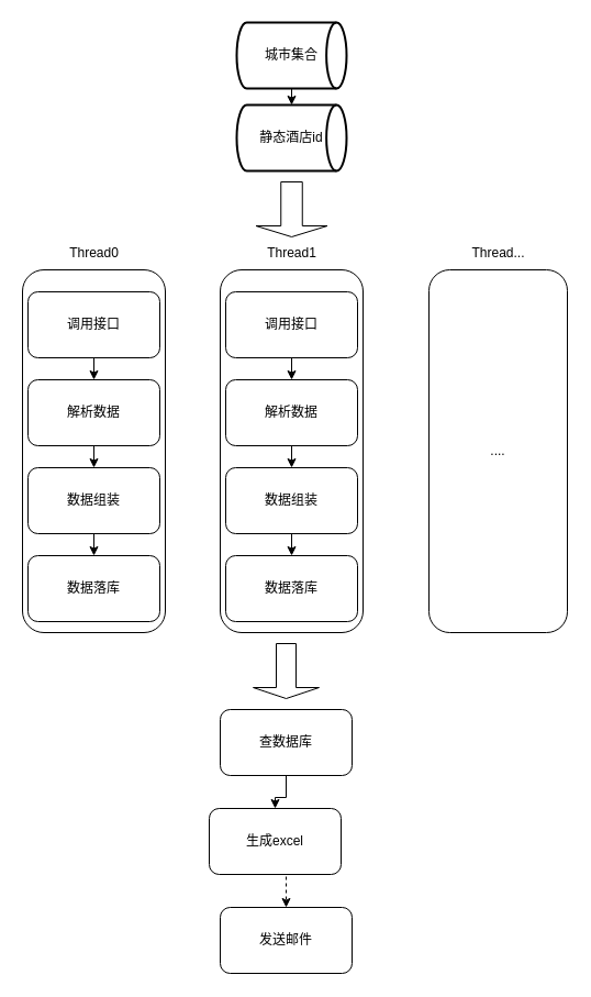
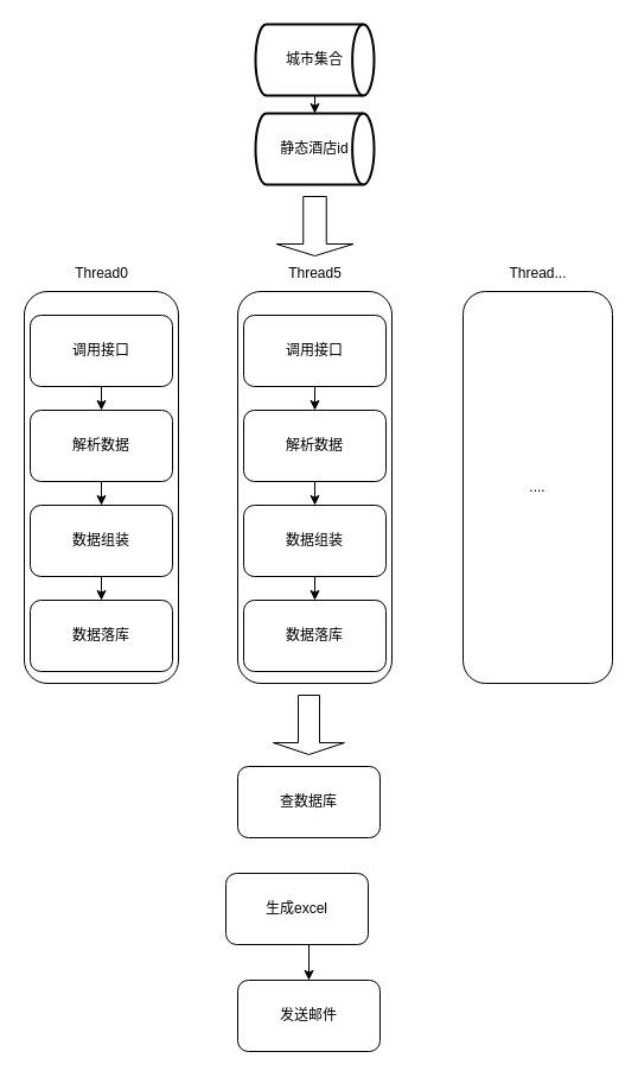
- <mxCell id="30" value="Thread1" style="text;html=1;align=center;verticalAlign=middle;resizable=0;points=[];autosize=1;strokeColor=none;fillColor=none;" vertex="1" parent="1"><mxGeometry x="230" y="215" width="70" height="30" as="geometry" /></mxCell>
+ <mxCell id="30" value="Thread5" style="text;html=1;align=center;verticalAlign=middle;resizable=0;points=[];autosize=1;strokeColor=none;fillColor=none;" vertex="1" parent="1"><mxGeometry x="230" y="215" width="70" height="30" as="geometry" /></mxCell>
- <mxCell id="24" style="edgeStyle=orthogonalEdgeStyle;rounded=0;orthogonalLoop=1;jettySize=auto;html=1;exitX=0.5;exitY=1;exitDx=0;exitDy=0;" edge="1" parent="1" source="25" target="27"><mxGeometry relative="1" as="geometry" /></mxCell>
- <mxCell id="26" style="edgeStyle=orthogonalEdgeStyle;rounded=0;orthogonalLoop=1;jettySize=auto;html=1;exitX=0.5;exitY=1;exitDx=0;exitDy=0;entryX=0.5;entryY=0;entryDx=0;entryDy=0;dashed=1;" edge="1" parent="1" source="27" target="28"><mxGeometry relative="1" as="geometry"><mxPoint x="260" y="825" as="targetPoint" /></mxGeometry></mxCell>
+ <mxCell id="26" style="edgeStyle=orthogonalEdgeStyle;rounded=0;orthogonalLoop=1;jettySize=auto;html=1;exitX=0.5;exitY=1;exitDx=0;exitDy=0;entryX=0.5;entryY=0;entryDx=0;entryDy=0;" edge="1" parent="1" source="27" target="28"><mxGeometry relative="1" as="geometry"><mxPoint x="260" y="825" as="targetPoint" /></mxGeometry></mxCell>
